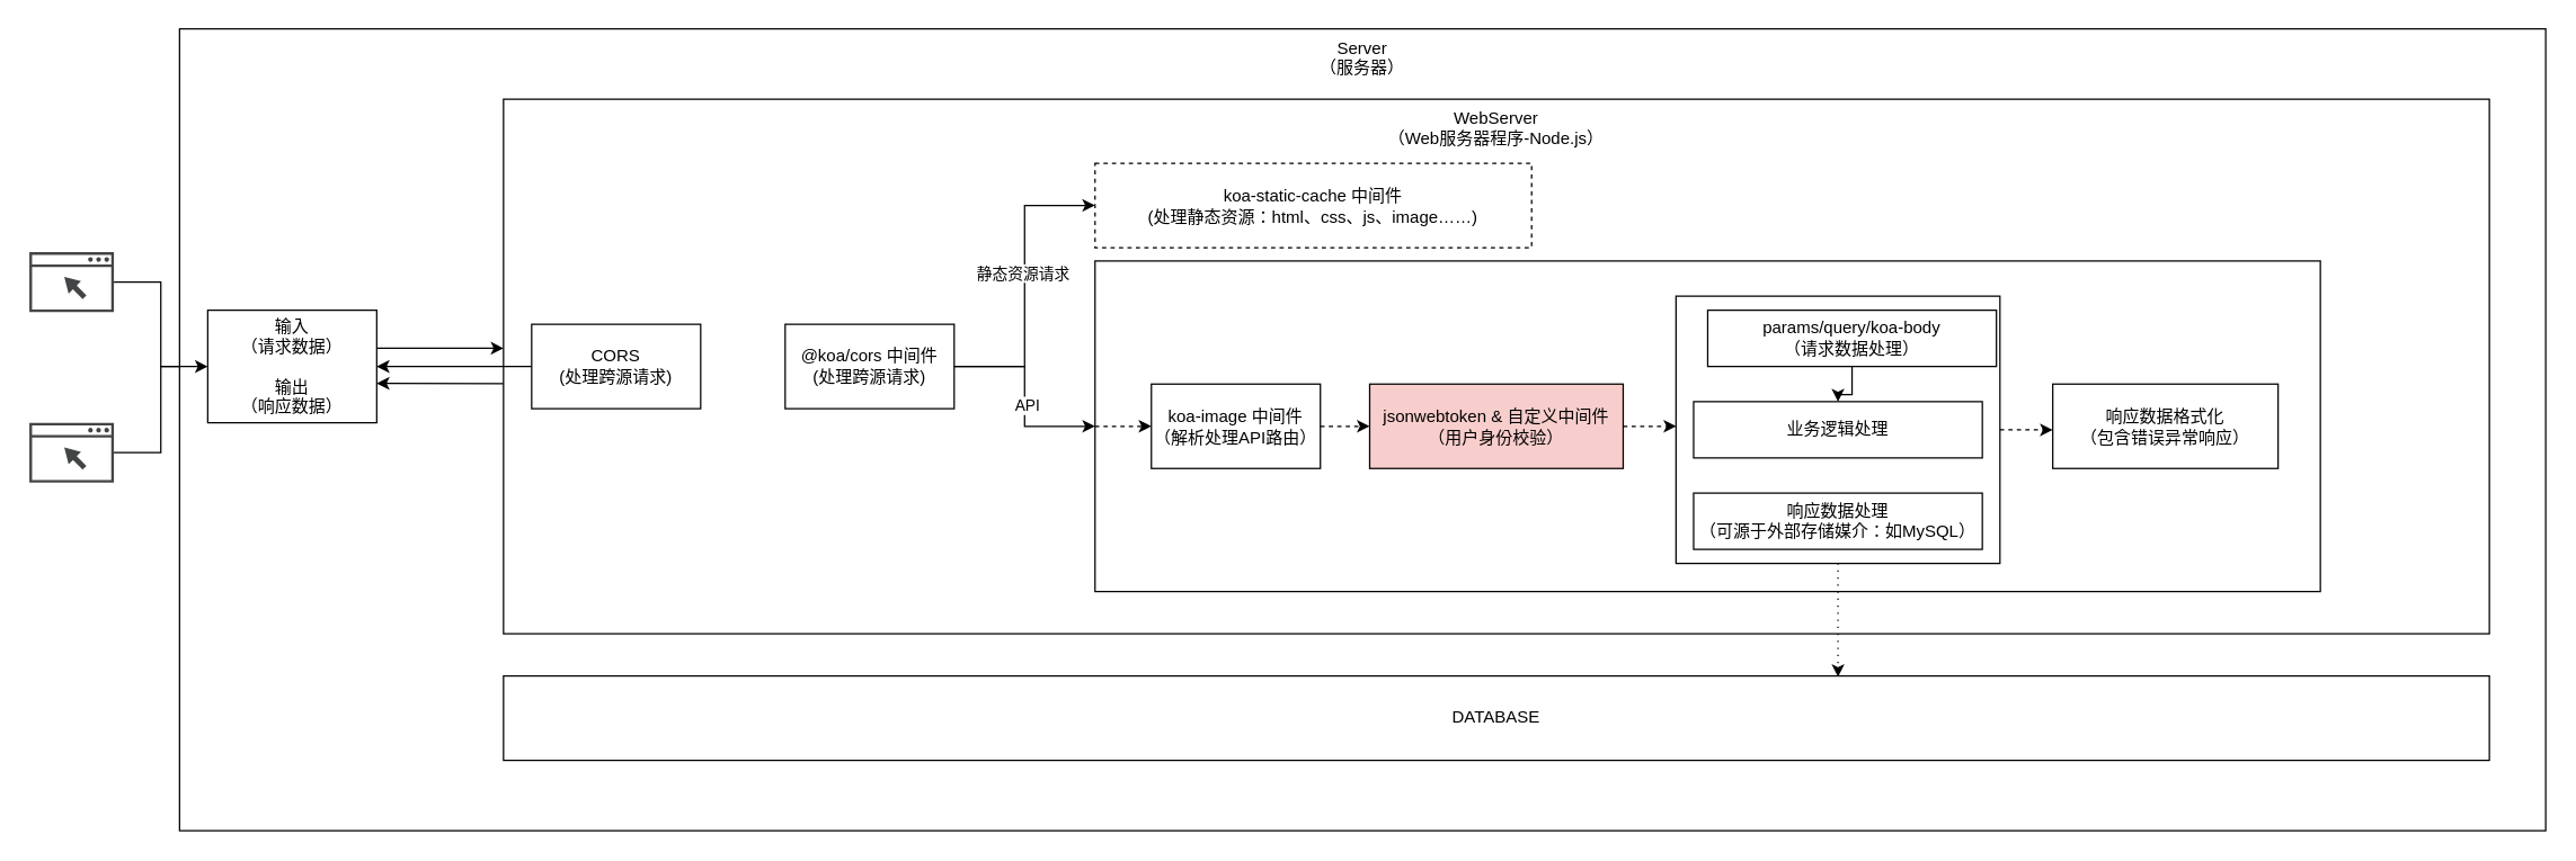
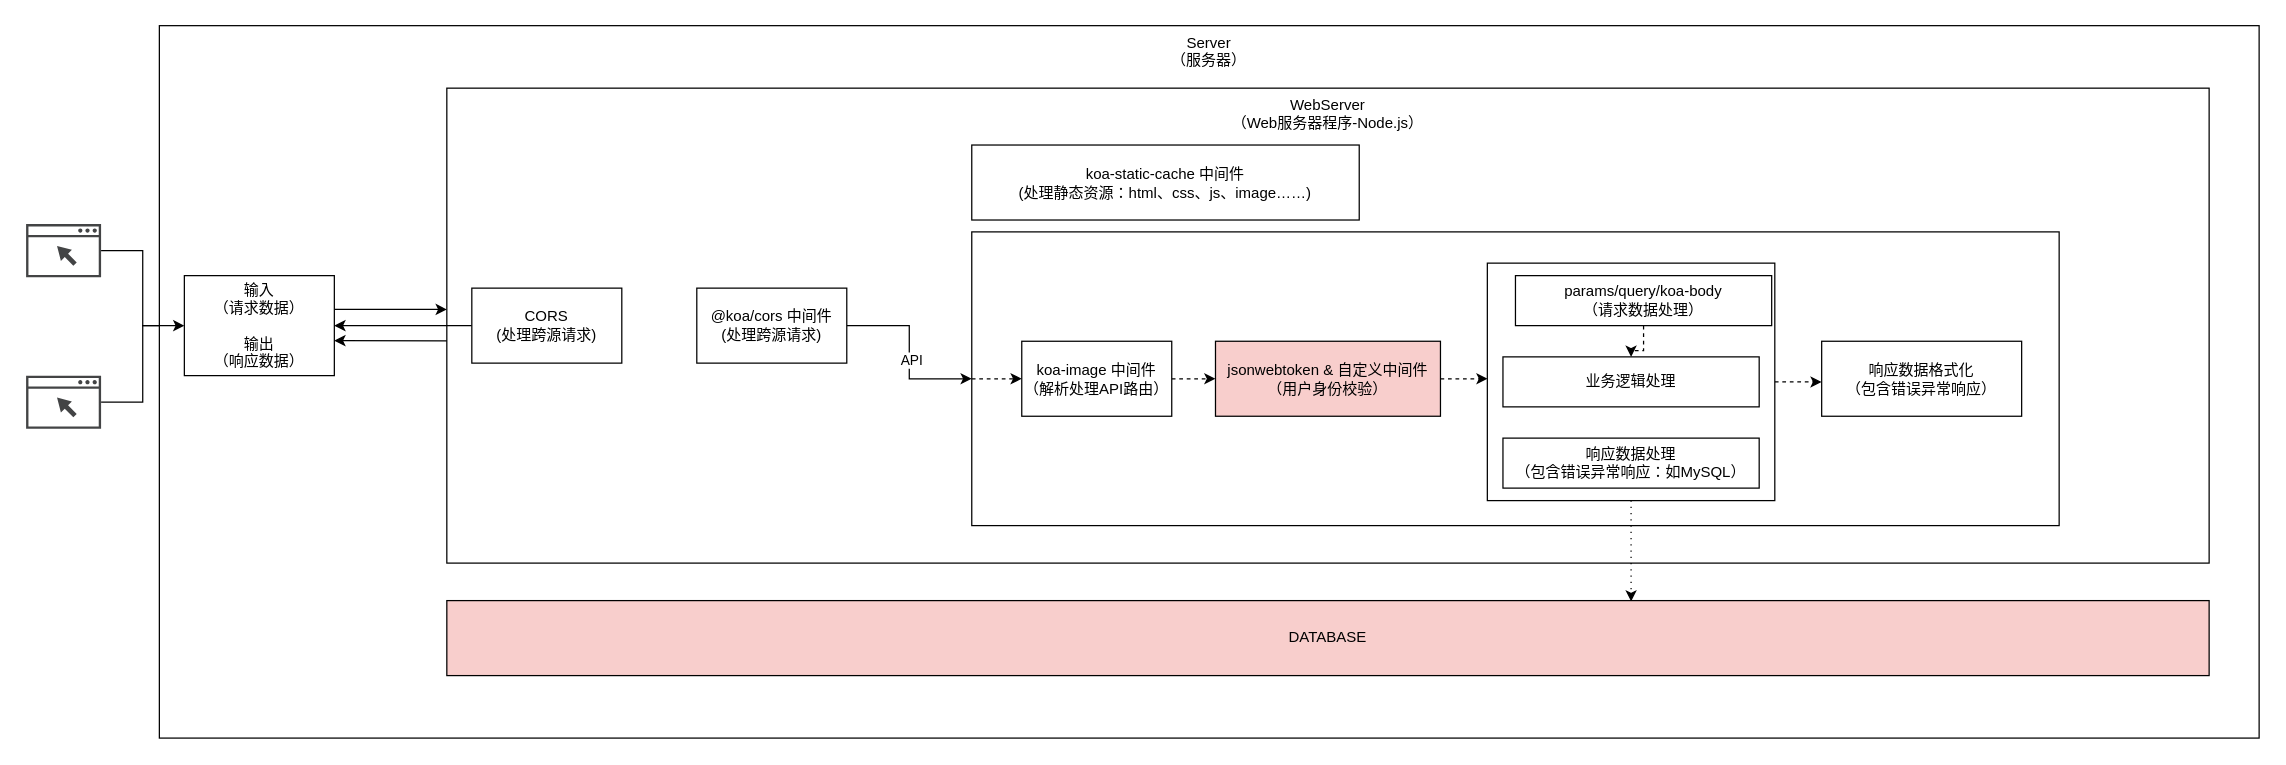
- <mxCell id="15" value="koa-static-cache 中间件&lt;br&gt;(处理静态资源：html、css、js、image……)" style="rounded=0;whiteSpace=wrap;html=1;dashed=1;" vertex="1" parent="1"><mxGeometry x="777" y="115.5" width="310" height="60" as="geometry" /></mxCell>
+ <mxCell id="15" value="koa-static-cache 中间件&lt;br&gt;(处理静态资源：html、css、js、image……)" style="rounded=0;whiteSpace=wrap;html=1;" vertex="1" parent="1"><mxGeometry x="777" y="115.5" width="310" height="60" as="geometry" /></mxCell>
- <mxCell id="10" value="" style="edgeStyle=orthogonalEdgeStyle;rounded=0;orthogonalLoop=1;jettySize=auto;html=1;entryX=0;entryY=0.5;entryDx=0;entryDy=0;" edge="1" parent="1" source="14" target="15"><mxGeometry relative="1" as="geometry" /></mxCell>
- <mxCell id="11" value="静态资源请求" style="edgeLabel;html=1;align=center;verticalAlign=middle;resizable=0;points=[];" vertex="1" connectable="0" parent="10"><mxGeometry x="0.09" y="2" relative="1" as="geometry"><mxPoint as="offset" /></mxGeometry></mxCell>
- <mxCell id="23" value="" style="edgeStyle=orthogonalEdgeStyle;rounded=0;orthogonalLoop=1;jettySize=auto;html=1;dashed=0;" edge="1" parent="1" source="24" target="25"><mxGeometry relative="1" as="geometry" /></mxCell>
+ <mxCell id="23" value="" style="edgeStyle=orthogonalEdgeStyle;rounded=0;orthogonalLoop=1;jettySize=auto;html=1;dashed=1;" edge="1" parent="1" source="24" target="25"><mxGeometry relative="1" as="geometry" /></mxCell>
- <mxCell id="27" value="响应数据处理&lt;br&gt;（可源于外部存储媒介：如MySQL）" style="rounded=0;whiteSpace=wrap;html=1;" vertex="1" parent="1"><mxGeometry x="1202" y="350" width="205" height="40" as="geometry" /></mxCell>
+ <mxCell id="27" value="响应数据处理&lt;br&gt;（包含错误异常响应：如MySQL）" style="rounded=0;whiteSpace=wrap;html=1;" vertex="1" parent="1"><mxGeometry x="1202" y="350" width="205" height="40" as="geometry" /></mxCell>
- <mxCell id="28" value="DATABASE" style="rounded=0;whiteSpace=wrap;html=1;" vertex="1" parent="1"><mxGeometry x="357" y="480" width="1410" height="60" as="geometry" /></mxCell>
+ <mxCell id="28" value="DATABASE" style="rounded=0;whiteSpace=wrap;html=1;fillColor=#f8cecc;" vertex="1" parent="1"><mxGeometry x="357" y="480" width="1410" height="60" as="geometry" /></mxCell>
